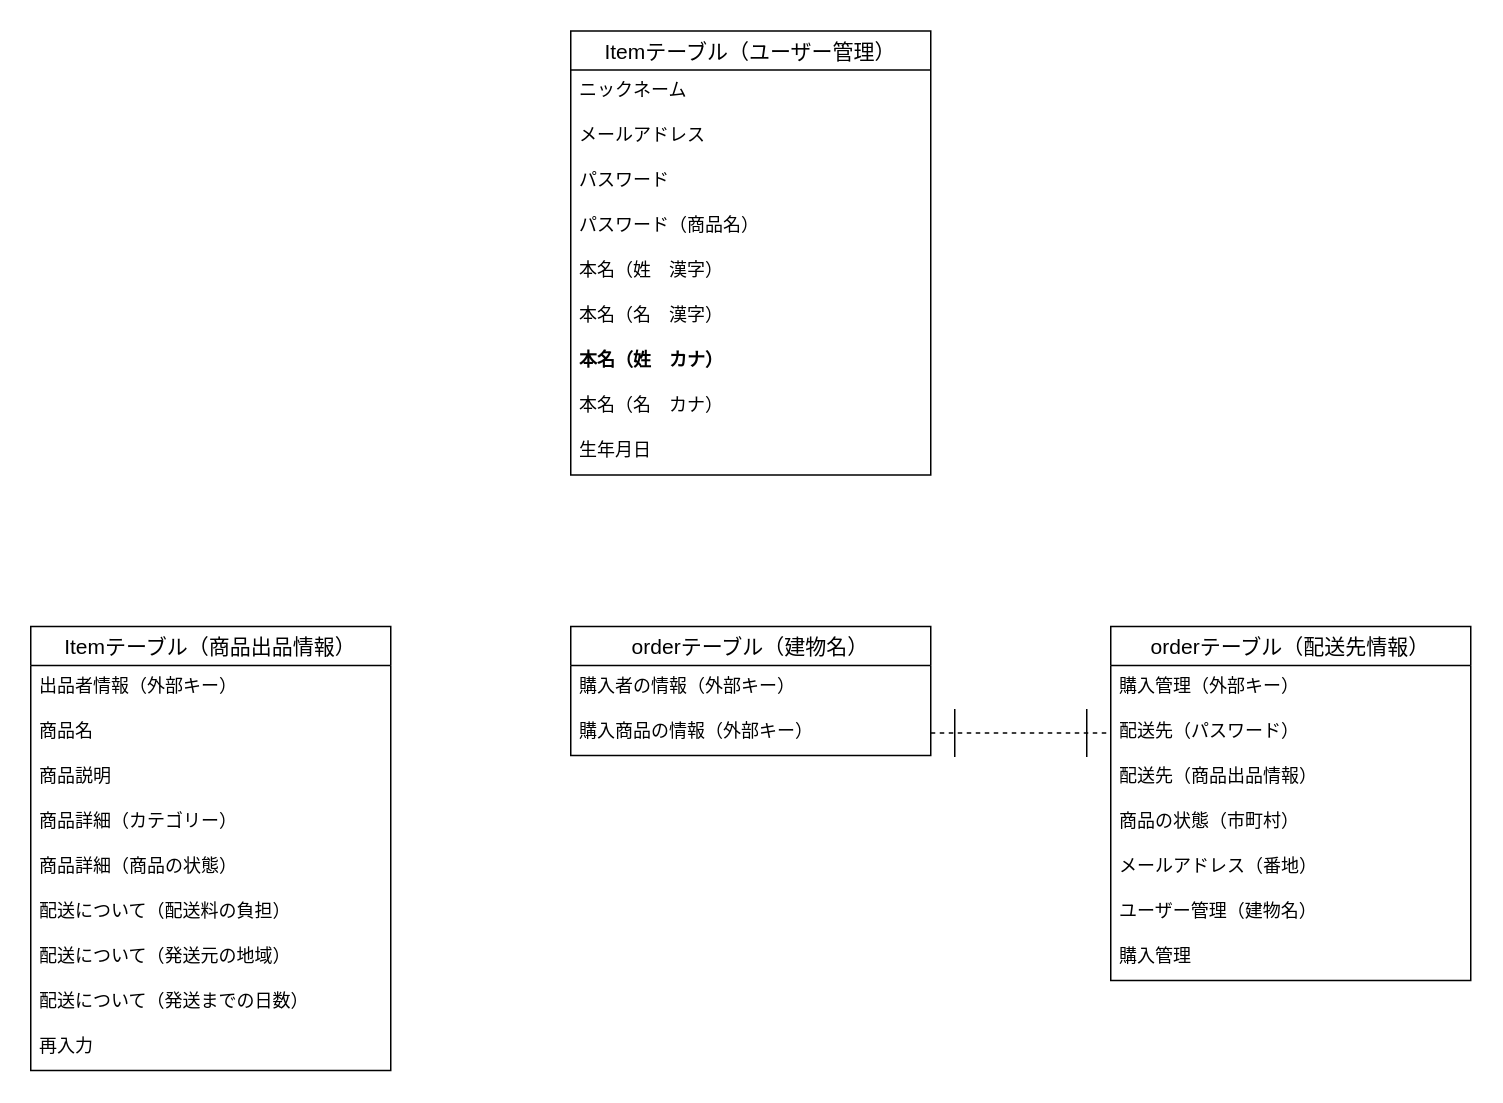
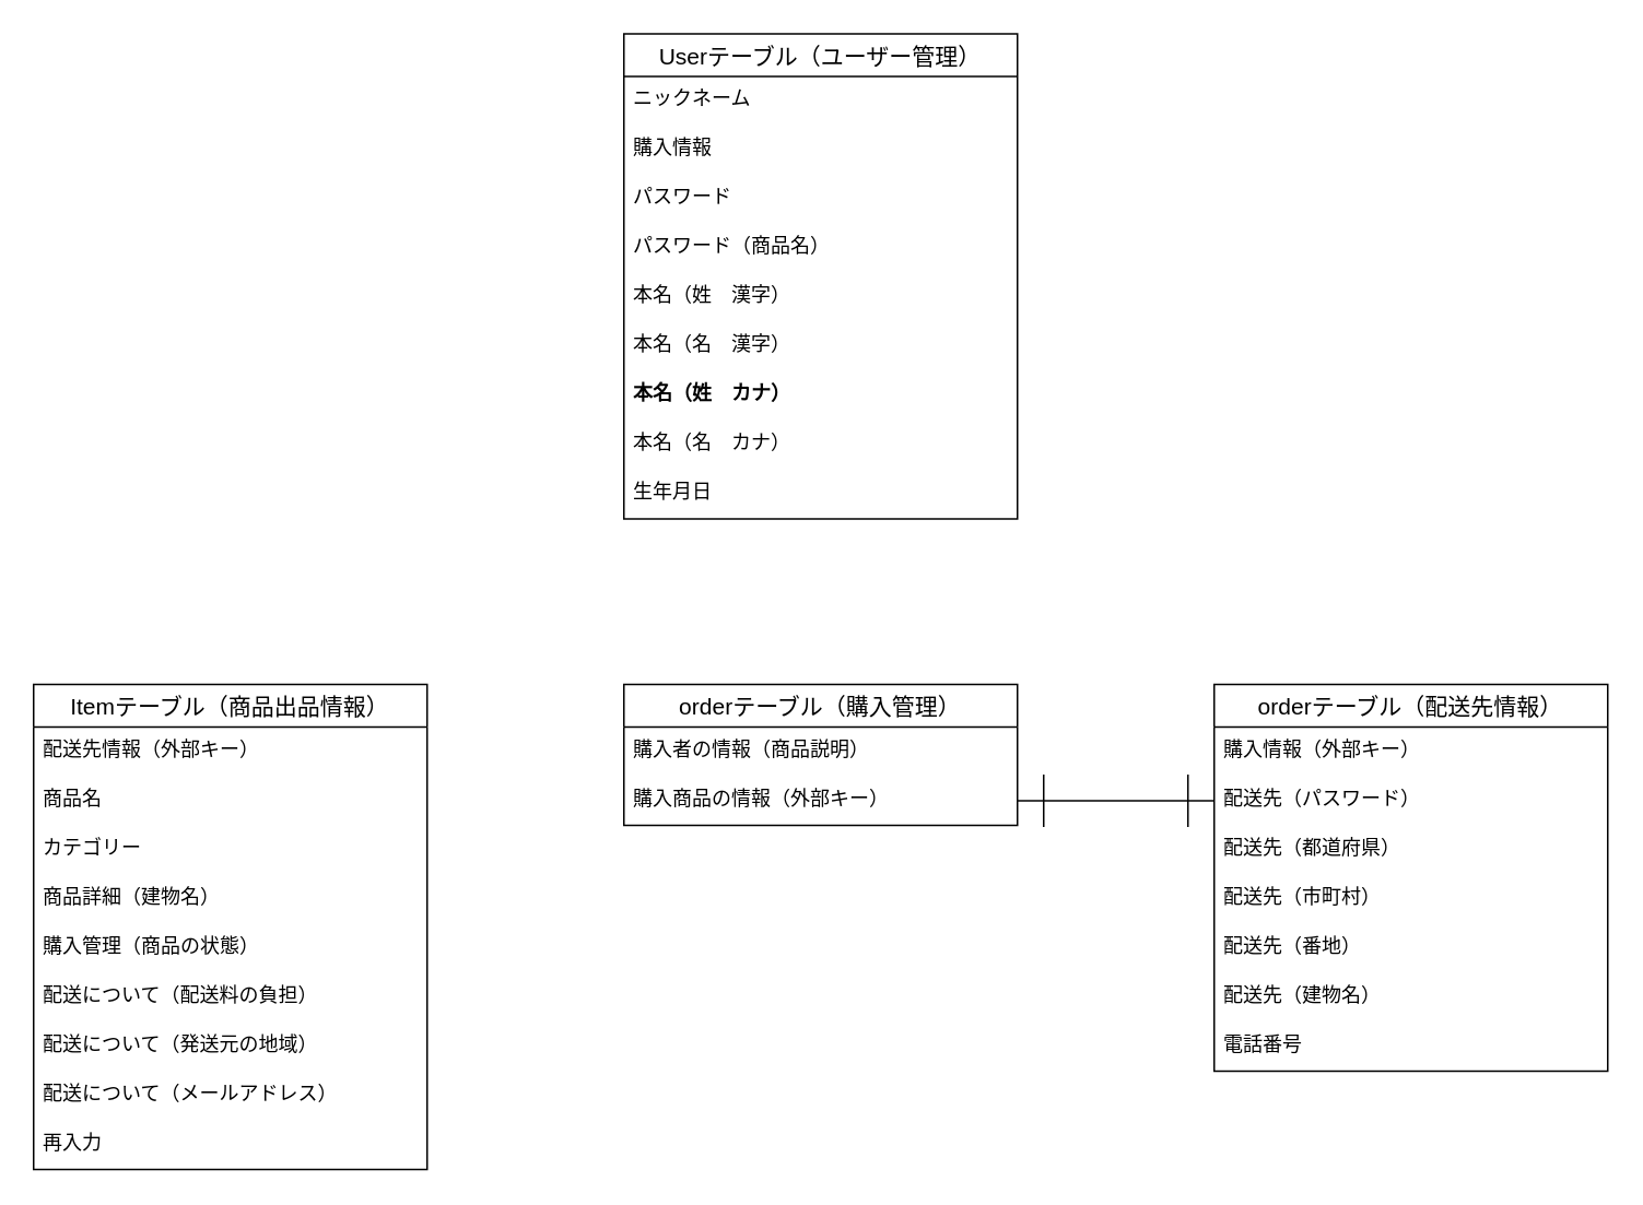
- <mxCell id="2" value="Itemテーブル（ユーザー管理）" style="swimlane;fontStyle=0;childLayout=stackLayout;horizontal=1;startSize=26;horizontalStack=0;resizeParent=1;resizeParentMax=0;resizeLast=0;collapsible=1;marginBottom=0;align=center;fontSize=14;" vertex="1" parent="1"><mxGeometry x="380" y="20" width="240" height="296" as="geometry"><mxRectangle x="30" y="40" width="130" height="30" as="alternateBounds" /></mxGeometry></mxCell>
+ <mxCell id="2" value="Userテーブル（ユーザー管理）" style="swimlane;fontStyle=0;childLayout=stackLayout;horizontal=1;startSize=26;horizontalStack=0;resizeParent=1;resizeParentMax=0;resizeLast=0;collapsible=1;marginBottom=0;align=center;fontSize=14;" vertex="1" parent="1"><mxGeometry x="380" y="20" width="240" height="296" as="geometry"><mxRectangle x="30" y="40" width="130" height="30" as="alternateBounds" /></mxGeometry></mxCell>
- <mxCell id="4" value="メールアドレス" style="text;strokeColor=none;fillColor=none;spacingLeft=4;spacingRight=4;overflow=hidden;rotatable=0;points=[[0,0.5],[1,0.5]];portConstraint=eastwest;fontSize=12;" vertex="1" parent="2"><mxGeometry y="56" width="240" height="30" as="geometry" /></mxCell>
+ <mxCell id="4" value="購入情報" style="text;strokeColor=none;fillColor=none;spacingLeft=4;spacingRight=4;overflow=hidden;rotatable=0;points=[[0,0.5],[1,0.5]];portConstraint=eastwest;fontSize=12;" vertex="1" parent="2"><mxGeometry y="56" width="240" height="30" as="geometry" /></mxCell>
- <mxCell id="22" value="orderテーブル（建物名）" style="swimlane;fontStyle=0;childLayout=stackLayout;horizontal=1;startSize=26;horizontalStack=0;resizeParent=1;resizeParentMax=0;resizeLast=0;collapsible=1;marginBottom=0;align=center;fontSize=14;" vertex="1" parent="1"><mxGeometry x="380" y="417" width="240" height="86" as="geometry" /></mxCell>
+ <mxCell id="22" value="orderテーブル（購入管理）" style="swimlane;fontStyle=0;childLayout=stackLayout;horizontal=1;startSize=26;horizontalStack=0;resizeParent=1;resizeParentMax=0;resizeLast=0;collapsible=1;marginBottom=0;align=center;fontSize=14;" vertex="1" parent="1"><mxGeometry x="380" y="417" width="240" height="86" as="geometry" /></mxCell>
- <mxCell id="13" value="出品者情報（外部キー）" style="text;strokeColor=none;fillColor=none;spacingLeft=4;spacingRight=4;overflow=hidden;rotatable=0;points=[[0,0.5],[1,0.5]];portConstraint=eastwest;fontSize=12;" vertex="1" parent="12"><mxGeometry y="26" width="240" height="30" as="geometry" /></mxCell>
+ <mxCell id="13" value="配送先情報（外部キー）" style="text;strokeColor=none;fillColor=none;spacingLeft=4;spacingRight=4;overflow=hidden;rotatable=0;points=[[0,0.5],[1,0.5]];portConstraint=eastwest;fontSize=12;" vertex="1" parent="12"><mxGeometry y="26" width="240" height="30" as="geometry" /></mxCell>
- <mxCell id="23" value="購入者の情報（外部キー）" style="text;strokeColor=none;fillColor=none;spacingLeft=4;spacingRight=4;overflow=hidden;rotatable=0;points=[[0,0.5],[1,0.5]];portConstraint=eastwest;fontSize=12;" vertex="1" parent="22"><mxGeometry y="26" width="240" height="30" as="geometry" /></mxCell>
+ <mxCell id="23" value="購入者の情報（商品説明）" style="text;strokeColor=none;fillColor=none;spacingLeft=4;spacingRight=4;overflow=hidden;rotatable=0;points=[[0,0.5],[1,0.5]];portConstraint=eastwest;fontSize=12;" vertex="1" parent="22"><mxGeometry y="26" width="240" height="30" as="geometry" /></mxCell>
- <mxCell id="26" value="購入管理（外部キー）" style="text;strokeColor=none;fillColor=none;spacingLeft=4;spacingRight=4;overflow=hidden;rotatable=0;points=[[0,0.5],[1,0.5]];portConstraint=eastwest;fontSize=12;" vertex="1" parent="25"><mxGeometry y="26" width="240" height="30" as="geometry" /></mxCell>
+ <mxCell id="26" value="購入情報（外部キー）" style="text;strokeColor=none;fillColor=none;spacingLeft=4;spacingRight=4;overflow=hidden;rotatable=0;points=[[0,0.5],[1,0.5]];portConstraint=eastwest;fontSize=12;" vertex="1" parent="25"><mxGeometry y="26" width="240" height="30" as="geometry" /></mxCell>
- <mxCell id="33" style="edgeStyle=orthogonalEdgeStyle;html=1;exitX=1;exitY=0.5;exitDx=0;exitDy=0;entryX=0;entryY=0.5;entryDx=0;entryDy=0;startArrow=ERone;startFill=0;endArrow=ERone;endFill=0;startSize=30;endSize=30;sourcePerimeterSpacing=0;targetPerimeterSpacing=0;dashed=1;" edge="1" parent="1" source="24" target="27"><mxGeometry relative="1" as="geometry" /></mxCell>
+ <mxCell id="33" style="edgeStyle=orthogonalEdgeStyle;html=1;exitX=1;exitY=0.5;exitDx=0;exitDy=0;entryX=0;entryY=0.5;entryDx=0;entryDy=0;startArrow=ERone;startFill=0;endArrow=ERone;endFill=0;startSize=30;endSize=30;sourcePerimeterSpacing=0;targetPerimeterSpacing=0;" edge="1" parent="1" source="24" target="27"><mxGeometry relative="1" as="geometry" /></mxCell>
- <mxCell id="15" value="商品説明" style="text;strokeColor=none;fillColor=none;spacingLeft=4;spacingRight=4;overflow=hidden;rotatable=0;points=[[0,0.5],[1,0.5]];portConstraint=eastwest;fontSize=12;" vertex="1" parent="12"><mxGeometry y="86" width="240" height="30" as="geometry" /></mxCell>
+ <mxCell id="15" value="カテゴリー" style="text;strokeColor=none;fillColor=none;spacingLeft=4;spacingRight=4;overflow=hidden;rotatable=0;points=[[0,0.5],[1,0.5]];portConstraint=eastwest;fontSize=12;" vertex="1" parent="12"><mxGeometry y="86" width="240" height="30" as="geometry" /></mxCell>
- <mxCell id="28" value="配送先（商品出品情報）" style="text;strokeColor=none;fillColor=none;spacingLeft=4;spacingRight=4;overflow=hidden;rotatable=0;points=[[0,0.5],[1,0.5]];portConstraint=eastwest;fontSize=12;" vertex="1" parent="25"><mxGeometry y="86" width="240" height="30" as="geometry" /></mxCell>
+ <mxCell id="28" value="配送先（都道府県）" style="text;strokeColor=none;fillColor=none;spacingLeft=4;spacingRight=4;overflow=hidden;rotatable=0;points=[[0,0.5],[1,0.5]];portConstraint=eastwest;fontSize=12;" vertex="1" parent="25"><mxGeometry y="86" width="240" height="30" as="geometry" /></mxCell>
- <mxCell id="16" value="商品詳細（カテゴリー）" style="text;strokeColor=none;fillColor=none;spacingLeft=4;spacingRight=4;overflow=hidden;rotatable=0;points=[[0,0.5],[1,0.5]];portConstraint=eastwest;fontSize=12;" vertex="1" parent="12"><mxGeometry y="116" width="240" height="30" as="geometry" /></mxCell>
+ <mxCell id="16" value="商品詳細（建物名）" style="text;strokeColor=none;fillColor=none;spacingLeft=4;spacingRight=4;overflow=hidden;rotatable=0;points=[[0,0.5],[1,0.5]];portConstraint=eastwest;fontSize=12;" vertex="1" parent="12"><mxGeometry y="116" width="240" height="30" as="geometry" /></mxCell>
- <mxCell id="29" value="商品の状態（市町村）" style="text;strokeColor=none;fillColor=none;spacingLeft=4;spacingRight=4;overflow=hidden;rotatable=0;points=[[0,0.5],[1,0.5]];portConstraint=eastwest;fontSize=12;" vertex="1" parent="25"><mxGeometry y="116" width="240" height="30" as="geometry" /></mxCell>
+ <mxCell id="29" value="配送先（市町村）" style="text;strokeColor=none;fillColor=none;spacingLeft=4;spacingRight=4;overflow=hidden;rotatable=0;points=[[0,0.5],[1,0.5]];portConstraint=eastwest;fontSize=12;" vertex="1" parent="25"><mxGeometry y="116" width="240" height="30" as="geometry" /></mxCell>
- <mxCell id="17" value="商品詳細（商品の状態）" style="text;strokeColor=none;fillColor=none;spacingLeft=4;spacingRight=4;overflow=hidden;rotatable=0;points=[[0,0.5],[1,0.5]];portConstraint=eastwest;fontSize=12;" vertex="1" parent="12"><mxGeometry y="146" width="240" height="30" as="geometry" /></mxCell>
+ <mxCell id="17" value="購入管理（商品の状態）" style="text;strokeColor=none;fillColor=none;spacingLeft=4;spacingRight=4;overflow=hidden;rotatable=0;points=[[0,0.5],[1,0.5]];portConstraint=eastwest;fontSize=12;" vertex="1" parent="12"><mxGeometry y="146" width="240" height="30" as="geometry" /></mxCell>
- <mxCell id="30" value="メールアドレス（番地）" style="text;strokeColor=none;fillColor=none;spacingLeft=4;spacingRight=4;overflow=hidden;rotatable=0;points=[[0,0.5],[1,0.5]];portConstraint=eastwest;fontSize=12;" vertex="1" parent="25"><mxGeometry y="146" width="240" height="30" as="geometry" /></mxCell>
+ <mxCell id="30" value="配送先（番地）" style="text;strokeColor=none;fillColor=none;spacingLeft=4;spacingRight=4;overflow=hidden;rotatable=0;points=[[0,0.5],[1,0.5]];portConstraint=eastwest;fontSize=12;" vertex="1" parent="25"><mxGeometry y="146" width="240" height="30" as="geometry" /></mxCell>
- <mxCell id="31" value="ユーザー管理（建物名）" style="text;strokeColor=none;fillColor=none;spacingLeft=4;spacingRight=4;overflow=hidden;rotatable=0;points=[[0,0.5],[1,0.5]];portConstraint=eastwest;fontSize=12;" vertex="1" parent="25"><mxGeometry y="176" width="240" height="30" as="geometry" /></mxCell>
+ <mxCell id="31" value="配送先（建物名）" style="text;strokeColor=none;fillColor=none;spacingLeft=4;spacingRight=4;overflow=hidden;rotatable=0;points=[[0,0.5],[1,0.5]];portConstraint=eastwest;fontSize=12;" vertex="1" parent="25"><mxGeometry y="176" width="240" height="30" as="geometry" /></mxCell>
- <mxCell id="32" value="購入管理" style="text;strokeColor=none;fillColor=none;spacingLeft=4;spacingRight=4;overflow=hidden;rotatable=0;points=[[0,0.5],[1,0.5]];portConstraint=eastwest;fontSize=12;" vertex="1" parent="25"><mxGeometry y="206" width="240" height="30" as="geometry" /></mxCell>
+ <mxCell id="32" value="電話番号" style="text;strokeColor=none;fillColor=none;spacingLeft=4;spacingRight=4;overflow=hidden;rotatable=0;points=[[0,0.5],[1,0.5]];portConstraint=eastwest;fontSize=12;" vertex="1" parent="25"><mxGeometry y="206" width="240" height="30" as="geometry" /></mxCell>
- <mxCell id="20" value="配送について（発送までの日数）" style="text;strokeColor=none;fillColor=none;spacingLeft=4;spacingRight=4;overflow=hidden;rotatable=0;points=[[0,0.5],[1,0.5]];portConstraint=eastwest;fontSize=12;" vertex="1" parent="12"><mxGeometry y="236" width="240" height="30" as="geometry" /></mxCell>
+ <mxCell id="20" value="配送について（メールアドレス）" style="text;strokeColor=none;fillColor=none;spacingLeft=4;spacingRight=4;overflow=hidden;rotatable=0;points=[[0,0.5],[1,0.5]];portConstraint=eastwest;fontSize=12;" vertex="1" parent="12"><mxGeometry y="236" width="240" height="30" as="geometry" /></mxCell>
